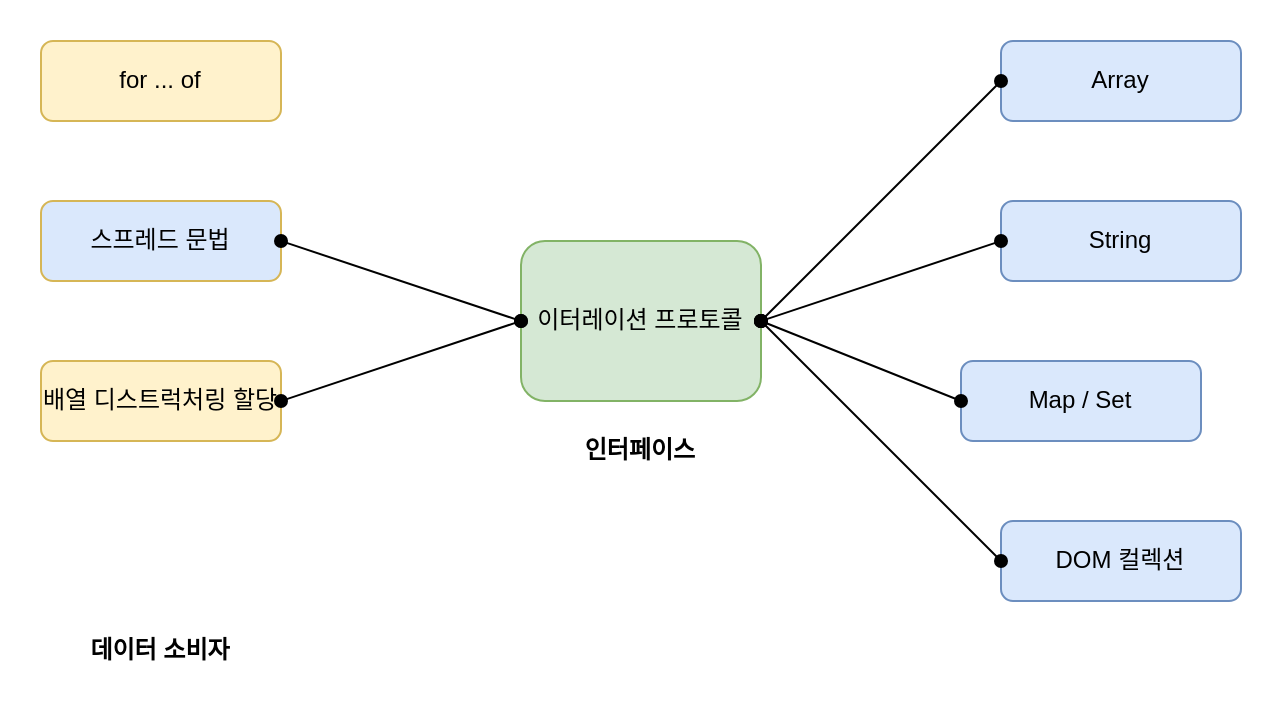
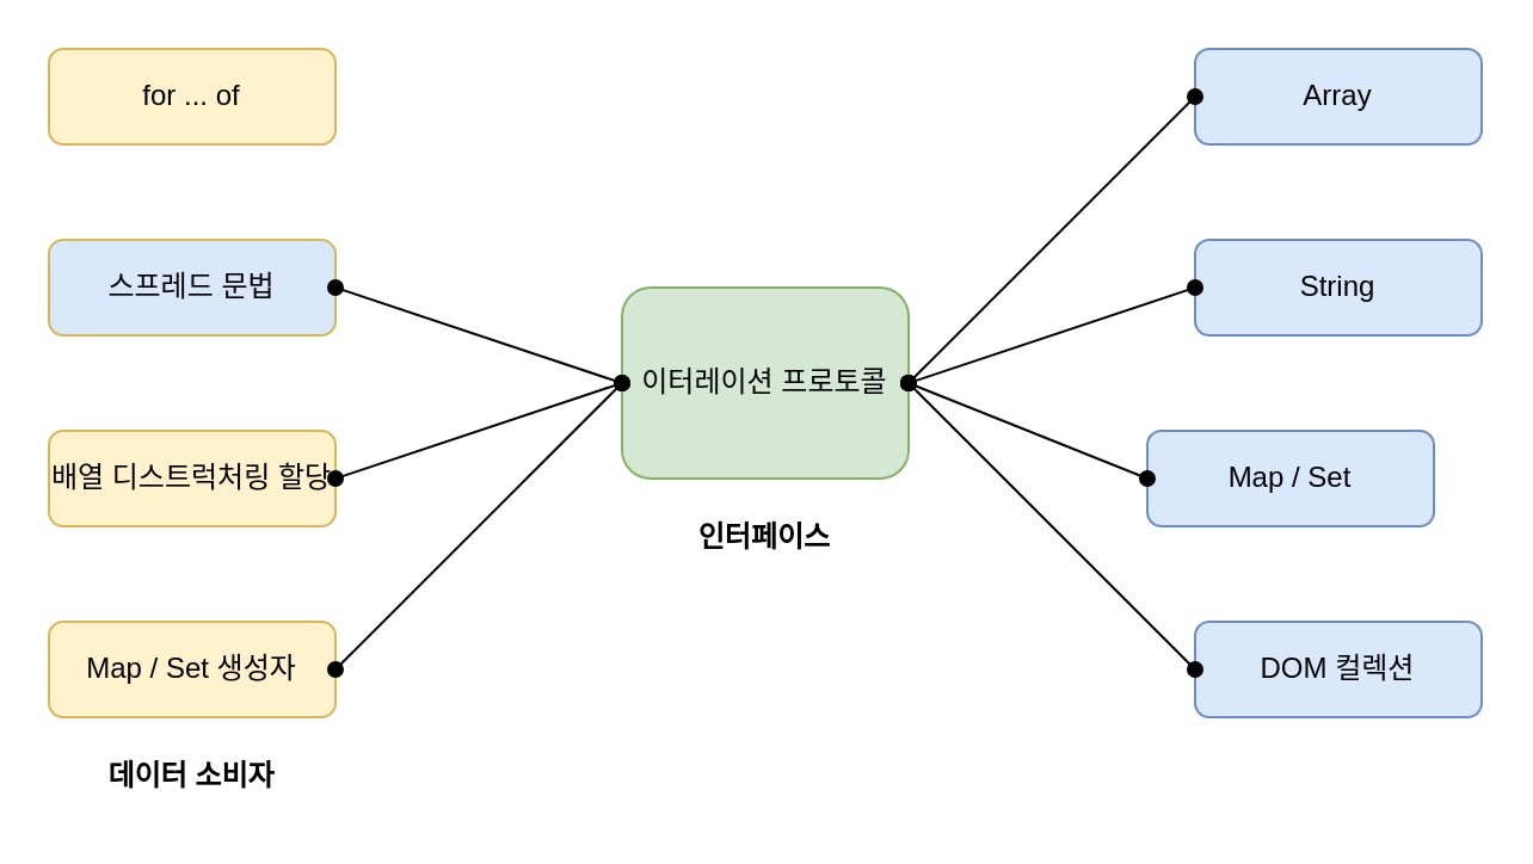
+ <mxCell id="13" value="" style="endArrow=oval;startArrow=oval;html=1;rounded=0;entryX=0;entryY=0.5;entryDx=0;entryDy=0;exitX=1;exitY=0.5;exitDx=0;exitDy=0;startFill=1;endFill=1;" edge="1" parent="1" source="5" target="6"><mxGeometry width="50" height="50" relative="1" as="geometry"><mxPoint x="330" y="190" as="sourcePoint" /><mxPoint x="380" y="140" as="targetPoint" /></mxGeometry></mxCell>
+ <mxCell id="5" value="Map / Set 생성자" style="rounded=1;whiteSpace=wrap;html=1;fillColor=#fff2cc;strokeColor=#d6b656;" vertex="1" parent="1"><mxGeometry x="20" y="260" width="120" height="40" as="geometry" /></mxCell>
